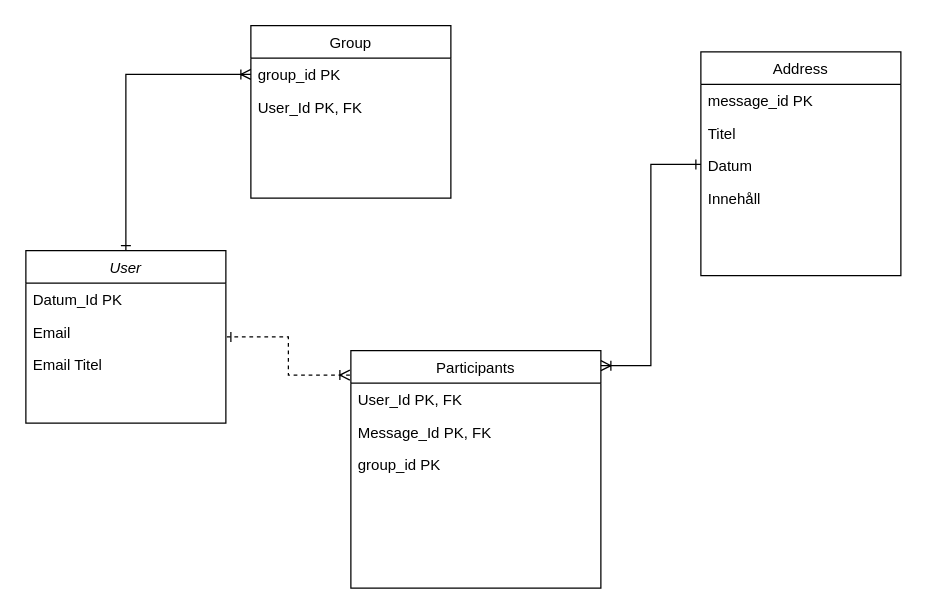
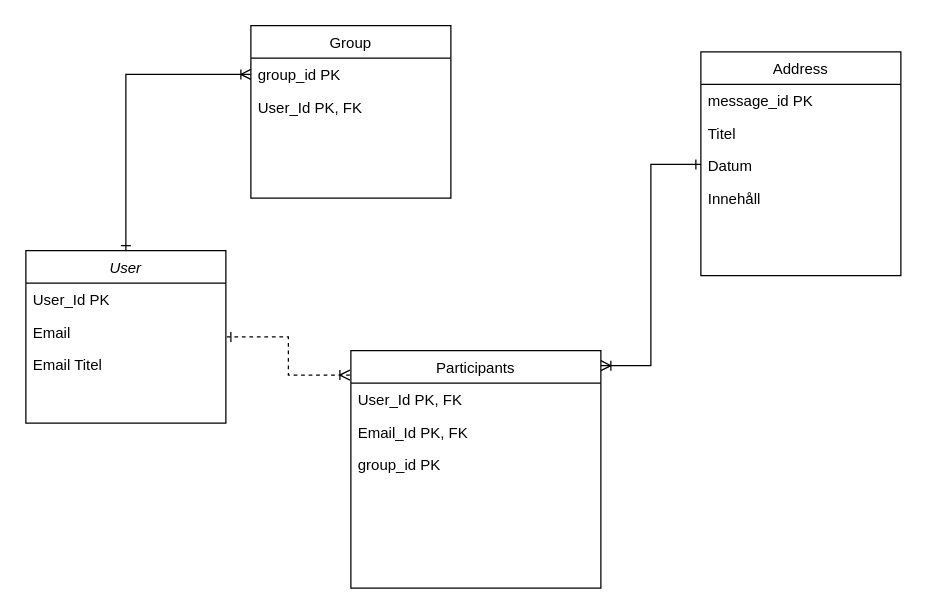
- <mxCell id="4" value="Datum_Id PK" style="text;align=left;verticalAlign=top;spacingLeft=4;spacingRight=4;overflow=hidden;rotatable=0;points=[[0,0.5],[1,0.5]];portConstraint=eastwest;" vertex="1" parent="3"><mxGeometry y="26" width="160" height="26" as="geometry" /></mxCell>
+ <mxCell id="4" value="User_Id PK" style="text;align=left;verticalAlign=top;spacingLeft=4;spacingRight=4;overflow=hidden;rotatable=0;points=[[0,0.5],[1,0.5]];portConstraint=eastwest;" vertex="1" parent="3"><mxGeometry y="26" width="160" height="26" as="geometry" /></mxCell>
- <mxCell id="12" value="Message_Id PK, FK" style="text;align=left;verticalAlign=top;spacingLeft=4;spacingRight=4;overflow=hidden;rotatable=0;points=[[0,0.5],[1,0.5]];portConstraint=eastwest;" vertex="1" parent="10"><mxGeometry y="52" width="200" height="26" as="geometry" /></mxCell>
+ <mxCell id="12" value="Email_Id PK, FK" style="text;align=left;verticalAlign=top;spacingLeft=4;spacingRight=4;overflow=hidden;rotatable=0;points=[[0,0.5],[1,0.5]];portConstraint=eastwest;" vertex="1" parent="10"><mxGeometry y="52" width="200" height="26" as="geometry" /></mxCell>
